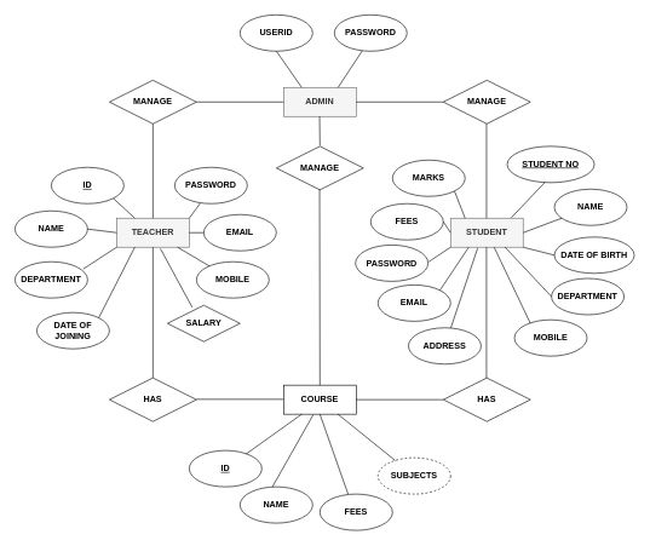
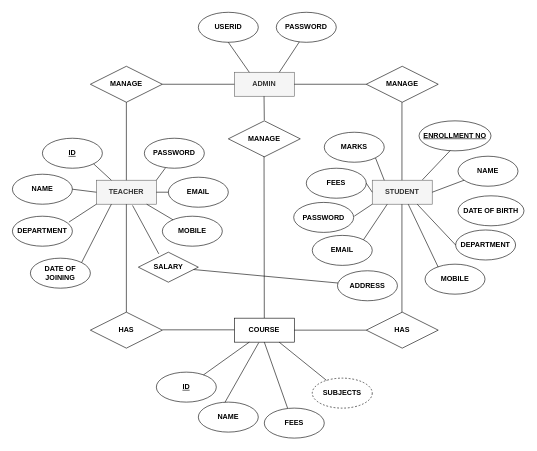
- <mxCell id="29" value="&lt;b&gt;STUDENT NO&lt;/b&gt;" style="ellipse;whiteSpace=wrap;html=1;align=center;fontStyle=4;" vertex="1" parent="1"><mxGeometry x="698" y="201" width="120" height="50" as="geometry" /></mxCell>
+ <mxCell id="29" value="&lt;b&gt;ENROLLMENT NO&lt;/b&gt;" style="ellipse;whiteSpace=wrap;html=1;align=center;fontStyle=4;" vertex="1" parent="1"><mxGeometry x="698" y="201" width="120" height="50" as="geometry" /></mxCell>
- <mxCell id="46" value="" style="endArrow=none;html=1;rounded=0;entryX=1;entryY=1;entryDx=0;entryDy=0;exitX=0;exitY=0.5;exitDx=0;exitDy=0;" edge="1" parent="1" source="31" target="12"><mxGeometry relative="1" as="geometry"><mxPoint x="734" y="535" as="sourcePoint" /><mxPoint x="750" y="420" as="targetPoint" /></mxGeometry></mxCell>
- <mxCell id="38" value="" style="endArrow=none;html=1;rounded=0;entryX=0.373;entryY=1.029;entryDx=0;entryDy=0;entryPerimeter=0;" edge="1" parent="1" source="34" target="12"><mxGeometry relative="1" as="geometry"><mxPoint x="777" y="480" as="sourcePoint" /><mxPoint x="670" y="340" as="targetPoint" /></mxGeometry></mxCell>
+ <mxCell id="38" value="" style="endArrow=none;html=1;rounded=0;" edge="1" parent="1" source="34" target="19"><mxGeometry relative="1" as="geometry"><mxPoint x="777" y="480" as="sourcePoint" /><mxPoint x="670" y="340" as="targetPoint" /></mxGeometry></mxCell>
